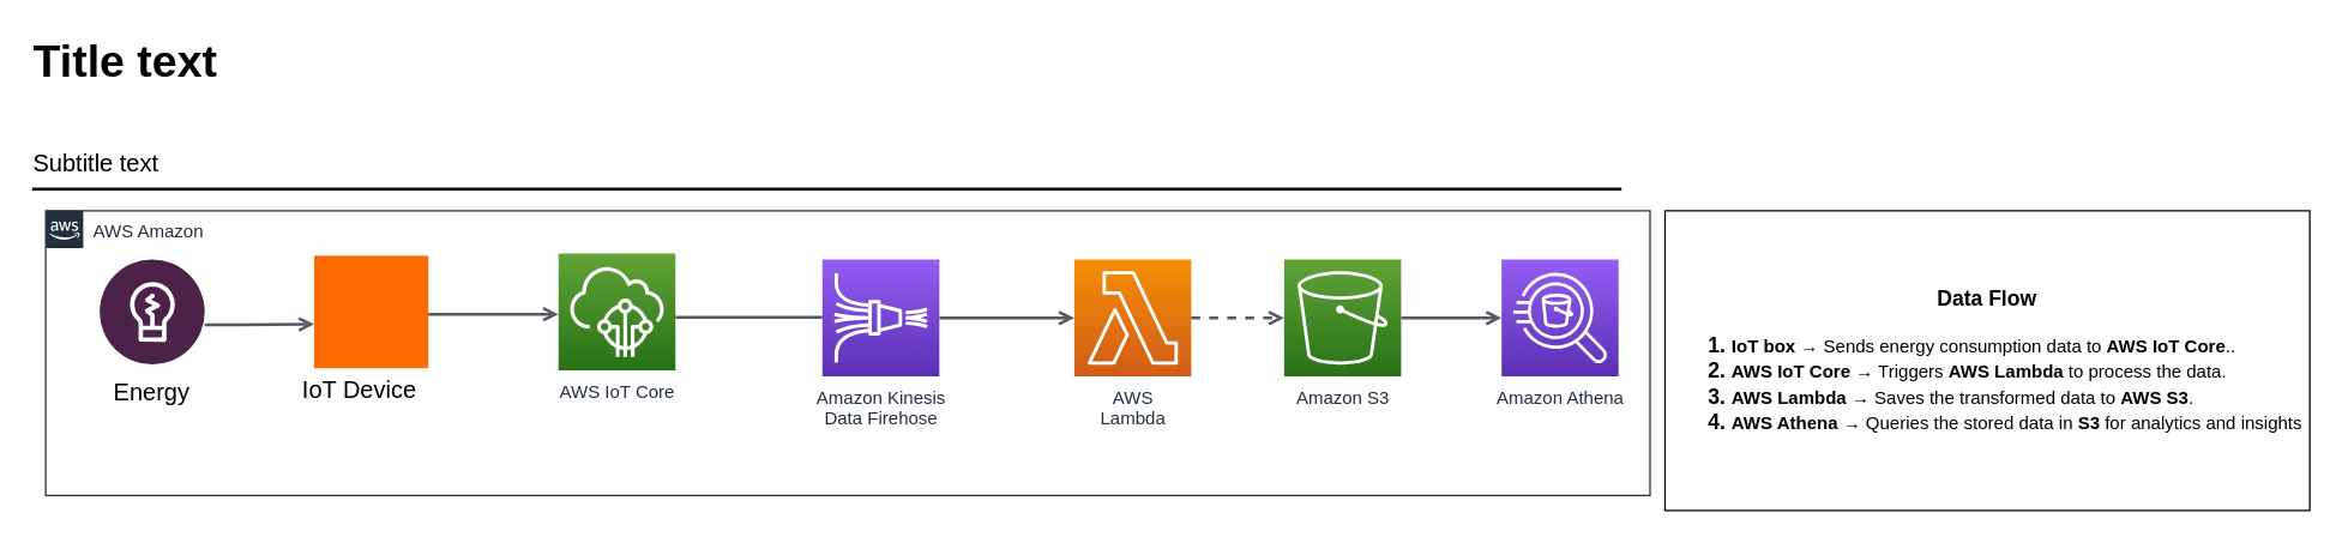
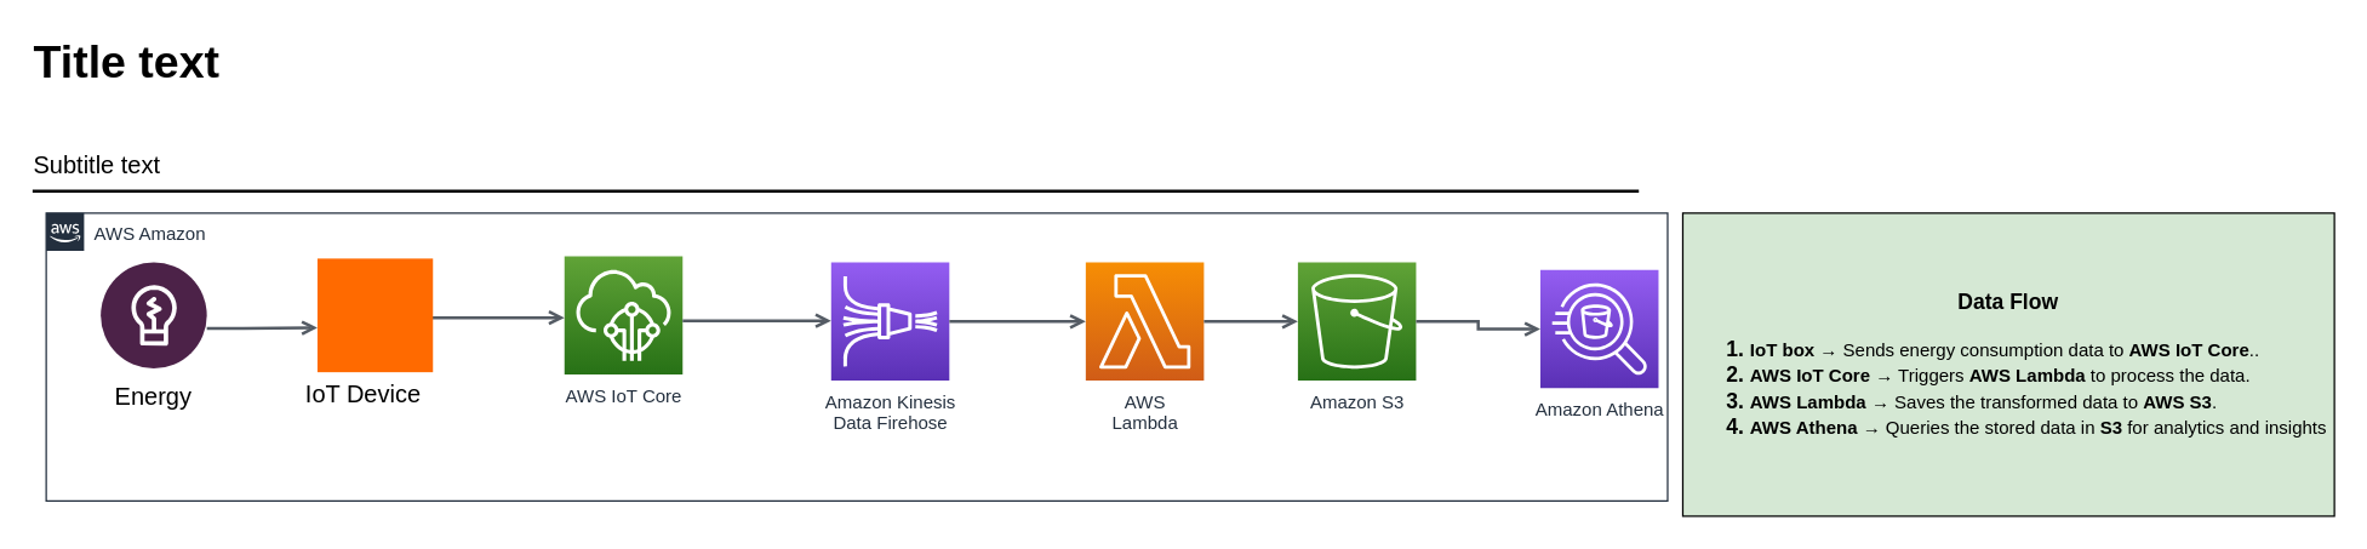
- <mxCell id="7" value="" style="edgeStyle=orthogonalEdgeStyle;rounded=0;orthogonalLoop=1;jettySize=auto;html=1;endArrow=none;endFill=0;strokeWidth=2;strokeColor=#545B64;startArrow=none;" edge="1" parent="2" source="3" target="8"><mxGeometry relative="1" as="geometry"><mxPoint x="372" y="94.5" as="sourcePoint" /><mxPoint x="682" y="93.5" as="targetPoint" /><Array as="points"><mxPoint x="490" y="71" /><mxPoint x="490" y="71" /></Array></mxGeometry></mxCell>
+ <mxCell id="7" value="" style="edgeStyle=orthogonalEdgeStyle;rounded=0;orthogonalLoop=1;jettySize=auto;html=1;endArrow=open;endFill=0;strokeWidth=2;strokeColor=#545B64;startArrow=none;" edge="1" parent="2" source="3" target="8"><mxGeometry relative="1" as="geometry"><mxPoint x="372" y="94.5" as="sourcePoint" /><mxPoint x="682" y="93.5" as="targetPoint" /><Array as="points"><mxPoint x="490" y="71" /><mxPoint x="490" y="71" /></Array></mxGeometry></mxCell>
- <mxCell id="11" value="" style="edgeStyle=orthogonalEdgeStyle;rounded=0;orthogonalLoop=1;jettySize=auto;html=1;endArrow=open;endFill=0;strokeWidth=2;strokeColor=#545B64;startArrow=none;dashed=1;" parent="2" source="4" target="9" edge="1"><mxGeometry relative="1" as="geometry" /></mxCell>
+ <mxCell id="11" value="" style="edgeStyle=orthogonalEdgeStyle;rounded=0;orthogonalLoop=1;jettySize=auto;html=1;endArrow=open;endFill=0;strokeWidth=2;strokeColor=#545B64;startArrow=none;" parent="2" source="4" target="9" edge="1"><mxGeometry relative="1" as="geometry" /></mxCell>
- <mxCell id="12" value="Amazon Athena" style="outlineConnect=0;fontColor=#232F3E;gradientColor=#945DF2;gradientDirection=north;fillColor=#5A30B5;strokeColor=#ffffff;dashed=0;verticalLabelPosition=bottom;verticalAlign=top;align=center;html=1;fontSize=12;fontStyle=0;aspect=fixed;shape=mxgraph.aws4.resourceIcon;resIcon=mxgraph.aws4.athena;labelBackgroundColor=#ffffff;" parent="2" vertex="1"><mxGeometry x="971" y="32.5" width="78" height="78" as="geometry" /></mxCell>
+ <mxCell id="12" value="Amazon Athena" style="outlineConnect=0;fontColor=#232F3E;gradientColor=#945DF2;gradientDirection=north;fillColor=#5A30B5;strokeColor=#ffffff;dashed=0;verticalLabelPosition=bottom;verticalAlign=top;align=center;html=1;fontSize=12;fontStyle=0;aspect=fixed;shape=mxgraph.aws4.resourceIcon;resIcon=mxgraph.aws4.athena;labelBackgroundColor=#ffffff;" parent="2" vertex="1"><mxGeometry x="986" y="37.5" width="78" height="78" as="geometry" /></mxCell>
- <mxCell id="23" value="&lt;h3 data-end=&quot;1344&quot; data-start=&quot;1325&quot;&gt;&lt;strong data-end=&quot;1342&quot; data-start=&quot;1329&quot;&gt;Data Flow&lt;/strong&gt;&lt;/h3&gt;&lt;h3 style=&quot;text-align: left;&quot; data-end=&quot;1344&quot; data-start=&quot;1325&quot;&gt;&lt;ol&gt;&lt;li&gt;&lt;strong style=&quot;background-color: transparent; color: light-dark(rgb(0, 0, 0), rgb(255, 255, 255)); font-size: 12px;&quot; data-end=&quot;1359&quot; data-start=&quot;1348&quot;&gt;IoT box&lt;/strong&gt;&lt;span style=&quot;background-color: transparent; color: light-dark(rgb(0, 0, 0), rgb(255, 255, 255)); font-size: 12px; font-weight: normal;&quot;&gt; → Sends energy consumption data to &lt;/span&gt;&lt;strong style=&quot;background-color: transparent; color: light-dark(rgb(0, 0, 0), rgb(255, 255, 255)); font-size: 12px;&quot; data-end=&quot;1411&quot; data-start=&quot;1395&quot;&gt;AWS IoT Core&lt;/strong&gt;&lt;span style=&quot;background-color: transparent; color: light-dark(rgb(0, 0, 0), rgb(255, 255, 255)); font-size: 12px; font-weight: normal;&quot;&gt;.&lt;/span&gt;&lt;span style=&quot;background-color: transparent; color: light-dark(rgb(0, 0, 0), rgb(255, 255, 255)); font-size: 12px; font-weight: normal;&quot;&gt;.&lt;/span&gt;&lt;/li&gt;&lt;li&gt;&lt;strong style=&quot;background-color: transparent; color: light-dark(rgb(0, 0, 0), rgb(255, 255, 255)); font-size: 12px;&quot; data-end=&quot;1434&quot; data-start=&quot;1418&quot;&gt;AWS IoT Core&lt;/strong&gt;&lt;span style=&quot;background-color: transparent; color: light-dark(rgb(0, 0, 0), rgb(255, 255, 255)); font-size: 12px; font-weight: normal;&quot;&gt; → Triggers &lt;/span&gt;&lt;strong style=&quot;background-color: transparent; color: light-dark(rgb(0, 0, 0), rgb(255, 255, 255)); font-size: 12px;&quot; data-end=&quot;1460&quot; data-start=&quot;1446&quot;&gt;AWS Lambda&lt;/strong&gt;&lt;span style=&quot;background-color: transparent; color: light-dark(rgb(0, 0, 0), rgb(255, 255, 255)); font-size: 12px; font-weight: normal;&quot;&gt; to process the data.&lt;/span&gt;&lt;/li&gt;&lt;li&gt;&lt;strong style=&quot;background-color: transparent; color: light-dark(rgb(0, 0, 0), rgb(255, 255, 255)); font-size: 12px;&quot; data-end=&quot;1501&quot; data-start=&quot;1487&quot;&gt;AWS Lambda&lt;/strong&gt;&lt;span style=&quot;background-color: transparent; color: light-dark(rgb(0, 0, 0), rgb(255, 255, 255)); font-size: 12px; font-weight: normal;&quot;&gt; → Saves the transformed data to &lt;/span&gt;&lt;strong style=&quot;background-color: transparent; color: light-dark(rgb(0, 0, 0), rgb(255, 255, 255)); font-size: 12px;&quot; data-end=&quot;1544&quot; data-start=&quot;1534&quot;&gt;AWS S3&lt;/strong&gt;&lt;span style=&quot;background-color: transparent; color: light-dark(rgb(0, 0, 0), rgb(255, 255, 255)); font-size: 12px; font-weight: normal;&quot;&gt;.&lt;/span&gt;&lt;/li&gt;&lt;li&gt;&lt;strong style=&quot;background-color: transparent; color: light-dark(rgb(0, 0, 0), rgb(255, 255, 255)); font-size: 12px;&quot; data-end=&quot;1565&quot; data-start=&quot;1551&quot;&gt;AWS Athena&lt;/strong&gt;&lt;span style=&quot;background-color: transparent; color: light-dark(rgb(0, 0, 0), rgb(255, 255, 255)); font-size: 12px; font-weight: normal;&quot;&gt; → Queries the stored data in &lt;/span&gt;&lt;strong style=&quot;background-color: transparent; color: light-dark(rgb(0, 0, 0), rgb(255, 255, 255)); font-size: 12px;&quot; data-end=&quot;1601&quot; data-start=&quot;1595&quot;&gt;S3&lt;/strong&gt;&lt;span style=&quot;background-color: transparent; color: light-dark(rgb(0, 0, 0), rgb(255, 255, 255)); font-size: 12px; font-weight: normal;&quot;&gt; for analytics and insights&lt;/span&gt;&lt;/li&gt;&lt;/ol&gt;&lt;/h3&gt;" style="rounded=0;whiteSpace=wrap;html=1;" vertex="1" parent="1"><mxGeometry x="1110" y="140" width="430" height="200" as="geometry" /></mxCell>
+ <mxCell id="23" value="&lt;h3 data-end=&quot;1344&quot; data-start=&quot;1325&quot;&gt;&lt;strong data-end=&quot;1342&quot; data-start=&quot;1329&quot;&gt;Data Flow&lt;/strong&gt;&lt;/h3&gt;&lt;h3 style=&quot;text-align: left;&quot; data-end=&quot;1344&quot; data-start=&quot;1325&quot;&gt;&lt;ol&gt;&lt;li&gt;&lt;strong style=&quot;background-color: transparent; color: light-dark(rgb(0, 0, 0), rgb(255, 255, 255)); font-size: 12px;&quot; data-end=&quot;1359&quot; data-start=&quot;1348&quot;&gt;IoT box&lt;/strong&gt;&lt;span style=&quot;background-color: transparent; color: light-dark(rgb(0, 0, 0), rgb(255, 255, 255)); font-size: 12px; font-weight: normal;&quot;&gt; → Sends energy consumption data to &lt;/span&gt;&lt;strong style=&quot;background-color: transparent; color: light-dark(rgb(0, 0, 0), rgb(255, 255, 255)); font-size: 12px;&quot; data-end=&quot;1411&quot; data-start=&quot;1395&quot;&gt;AWS IoT Core&lt;/strong&gt;&lt;span style=&quot;background-color: transparent; color: light-dark(rgb(0, 0, 0), rgb(255, 255, 255)); font-size: 12px; font-weight: normal;&quot;&gt;.&lt;/span&gt;&lt;span style=&quot;background-color: transparent; color: light-dark(rgb(0, 0, 0), rgb(255, 255, 255)); font-size: 12px; font-weight: normal;&quot;&gt;.&lt;/span&gt;&lt;/li&gt;&lt;li&gt;&lt;strong style=&quot;background-color: transparent; color: light-dark(rgb(0, 0, 0), rgb(255, 255, 255)); font-size: 12px;&quot; data-end=&quot;1434&quot; data-start=&quot;1418&quot;&gt;AWS IoT Core&lt;/strong&gt;&lt;span style=&quot;background-color: transparent; color: light-dark(rgb(0, 0, 0), rgb(255, 255, 255)); font-size: 12px; font-weight: normal;&quot;&gt; → Triggers &lt;/span&gt;&lt;strong style=&quot;background-color: transparent; color: light-dark(rgb(0, 0, 0), rgb(255, 255, 255)); font-size: 12px;&quot; data-end=&quot;1460&quot; data-start=&quot;1446&quot;&gt;AWS Lambda&lt;/strong&gt;&lt;span style=&quot;background-color: transparent; color: light-dark(rgb(0, 0, 0), rgb(255, 255, 255)); font-size: 12px; font-weight: normal;&quot;&gt; to process the data.&lt;/span&gt;&lt;/li&gt;&lt;li&gt;&lt;strong style=&quot;background-color: transparent; color: light-dark(rgb(0, 0, 0), rgb(255, 255, 255)); font-size: 12px;&quot; data-end=&quot;1501&quot; data-start=&quot;1487&quot;&gt;AWS Lambda&lt;/strong&gt;&lt;span style=&quot;background-color: transparent; color: light-dark(rgb(0, 0, 0), rgb(255, 255, 255)); font-size: 12px; font-weight: normal;&quot;&gt; → Saves the transformed data to &lt;/span&gt;&lt;strong style=&quot;background-color: transparent; color: light-dark(rgb(0, 0, 0), rgb(255, 255, 255)); font-size: 12px;&quot; data-end=&quot;1544&quot; data-start=&quot;1534&quot;&gt;AWS S3&lt;/strong&gt;&lt;span style=&quot;background-color: transparent; color: light-dark(rgb(0, 0, 0), rgb(255, 255, 255)); font-size: 12px; font-weight: normal;&quot;&gt;.&lt;/span&gt;&lt;/li&gt;&lt;li&gt;&lt;strong style=&quot;background-color: transparent; color: light-dark(rgb(0, 0, 0), rgb(255, 255, 255)); font-size: 12px;&quot; data-end=&quot;1565&quot; data-start=&quot;1551&quot;&gt;AWS Athena&lt;/strong&gt;&lt;span style=&quot;background-color: transparent; color: light-dark(rgb(0, 0, 0), rgb(255, 255, 255)); font-size: 12px; font-weight: normal;&quot;&gt; → Queries the stored data in &lt;/span&gt;&lt;strong style=&quot;background-color: transparent; color: light-dark(rgb(0, 0, 0), rgb(255, 255, 255)); font-size: 12px;&quot; data-end=&quot;1601&quot; data-start=&quot;1595&quot;&gt;S3&lt;/strong&gt;&lt;span style=&quot;background-color: transparent; color: light-dark(rgb(0, 0, 0), rgb(255, 255, 255)); font-size: 12px; font-weight: normal;&quot;&gt; for analytics and insights&lt;/span&gt;&lt;/li&gt;&lt;/ol&gt;&lt;/h3&gt;" style="rounded=0;whiteSpace=wrap;html=1;fillColor=#d5e8d4;" vertex="1" parent="1"><mxGeometry x="1110" y="140" width="430" height="200" as="geometry" /></mxCell>
